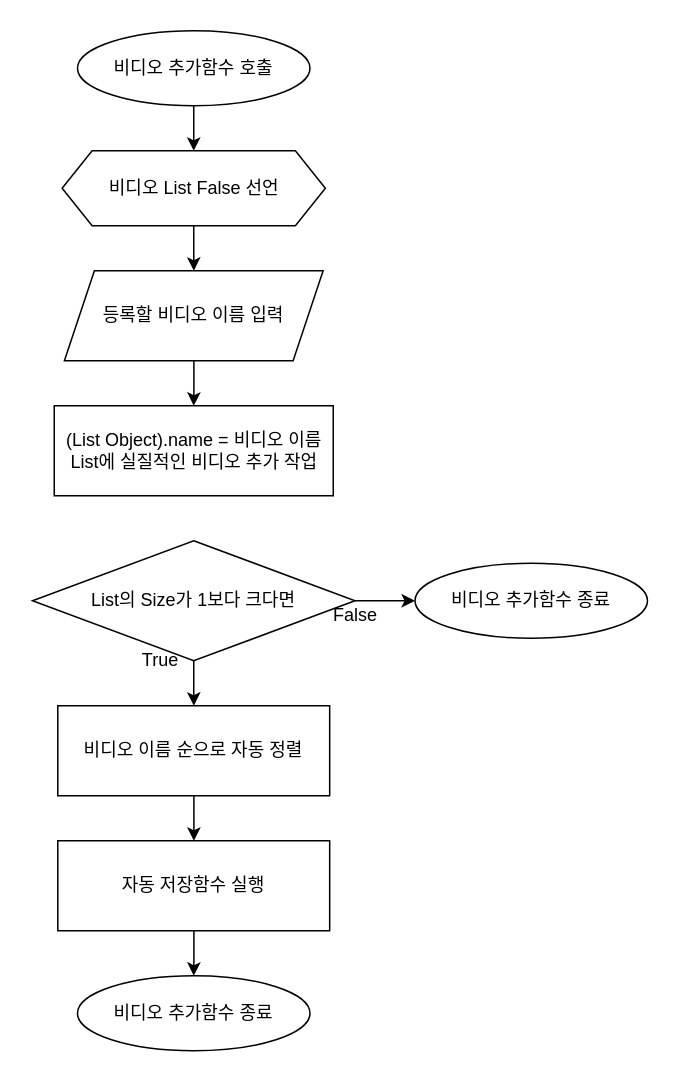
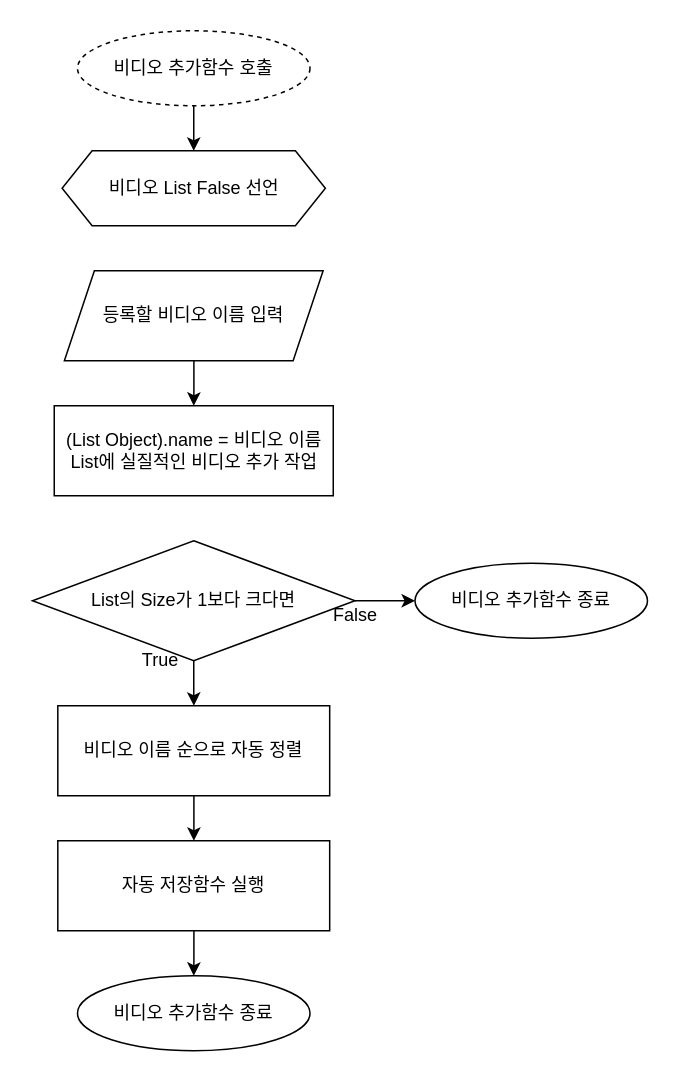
- <mxCell id="3" value="비디오 추가함수 호출" style="ellipse;whiteSpace=wrap;html=1;" parent="1" vertex="1"><mxGeometry x="51" y="20" width="155" height="50" as="geometry" /></mxCell>
+ <mxCell id="3" value="비디오 추가함수 호출" style="ellipse;whiteSpace=wrap;html=1;dashed=1;" parent="1" vertex="1"><mxGeometry x="51" y="20" width="155" height="50" as="geometry" /></mxCell>
- <mxCell id="6" value="" style="edgeStyle=orthogonalEdgeStyle;rounded=0;orthogonalLoop=1;jettySize=auto;html=1;exitX=0.5;exitY=1;exitDx=0;exitDy=0;" parent="1" source="11" target="5" edge="1"><mxGeometry relative="1" as="geometry"><mxPoint x="127" y="160" as="sourcePoint" /></mxGeometry></mxCell>
